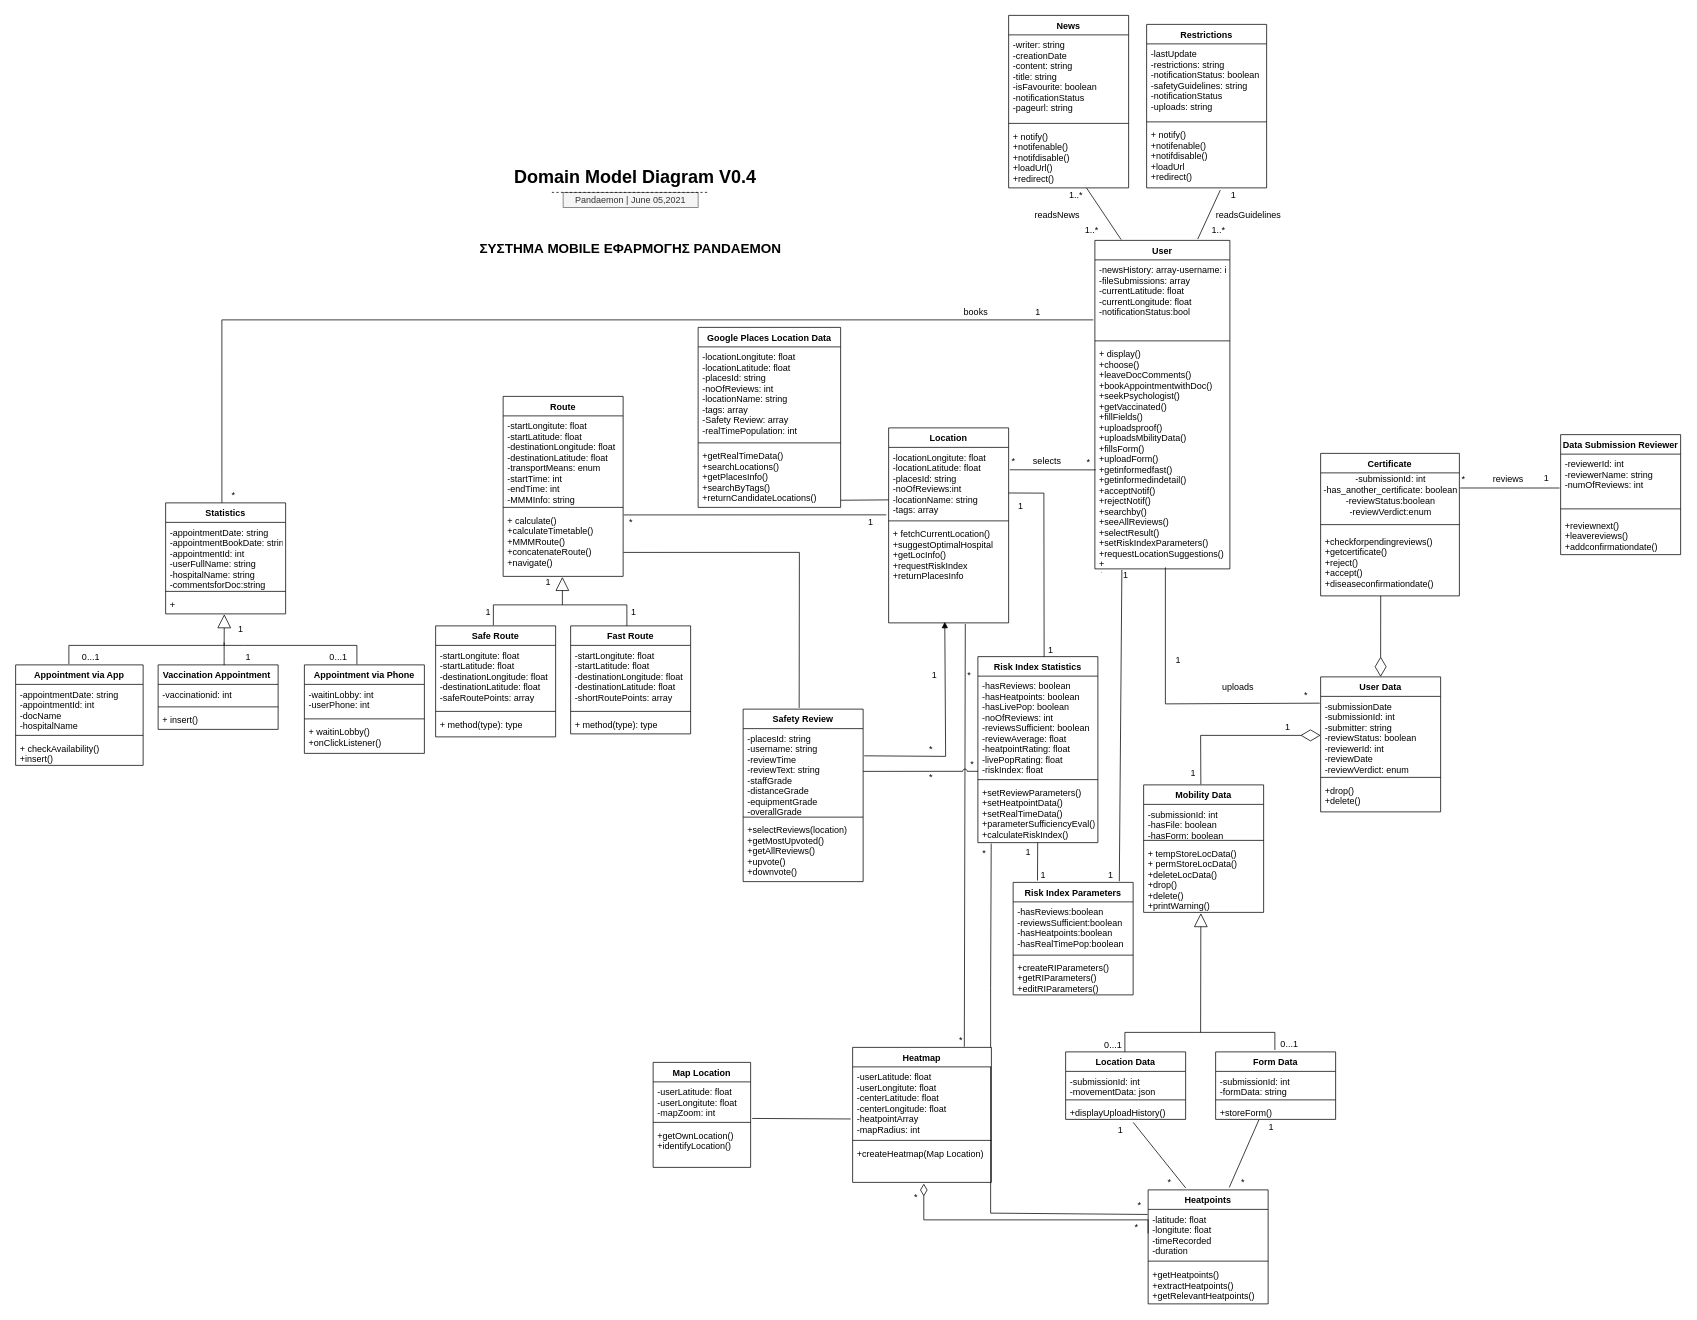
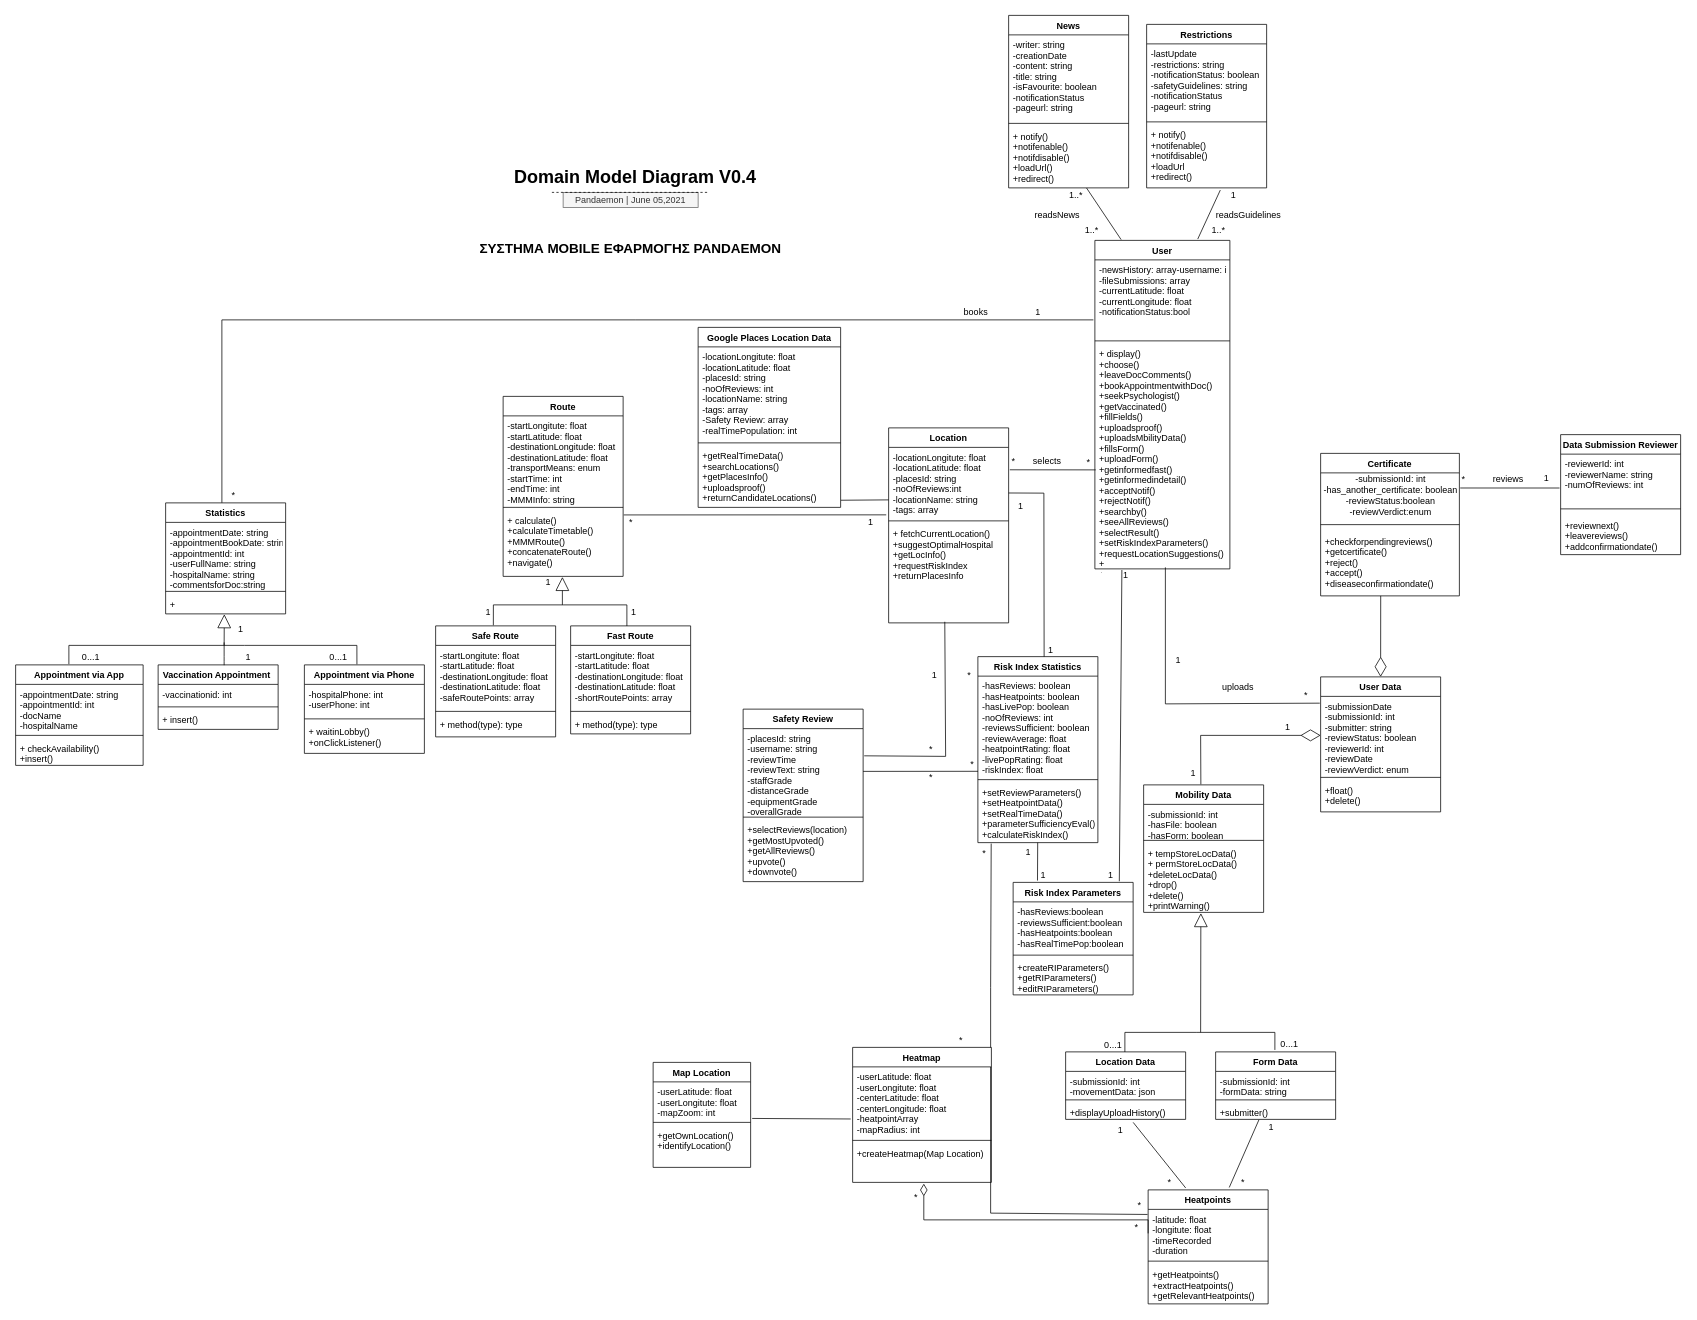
- <mxCell id="123" value="-lastUpdate&#10;-restrictions: string&#10;-notificationStatus: boolean&#10;-safetyGuidelines: string&#10;-notificationStatus&#10;-uploads: string" style="text;strokeColor=none;fillColor=none;align=left;verticalAlign=top;spacingLeft=4;spacingRight=4;overflow=hidden;rotatable=0;points=[[0,0.5],[1,0.5]];portConstraint=eastwest;" parent="122" vertex="1"><mxGeometry y="26" width="160" height="100" as="geometry" /></mxCell>
+ <mxCell id="123" value="-lastUpdate&#10;-restrictions: string&#10;-notificationStatus: boolean&#10;-safetyGuidelines: string&#10;-notificationStatus&#10;-pageurl: string" style="text;strokeColor=none;fillColor=none;align=left;verticalAlign=top;spacingLeft=4;spacingRight=4;overflow=hidden;rotatable=0;points=[[0,0.5],[1,0.5]];portConstraint=eastwest;" parent="122" vertex="1"><mxGeometry y="26" width="160" height="100" as="geometry" /></mxCell>
- <mxCell id="175" value="+getRealTimeData()&#10;+searchLocations()&#10;+getPlacesInfo()&#10;+searchByTags()&#10;+returnCandidateLocations()" style="text;strokeColor=none;fillColor=none;align=left;verticalAlign=top;spacingLeft=4;spacingRight=4;overflow=hidden;rotatable=0;points=[[0,0.5],[1,0.5]];portConstraint=eastwest;" parent="172" vertex="1"><mxGeometry y="158" width="190" height="82" as="geometry" /></mxCell>
+ <mxCell id="175" value="+getRealTimeData()&#10;+searchLocations()&#10;+getPlacesInfo()&#10;+uploadsproof()&#10;+returnCandidateLocations()" style="text;strokeColor=none;fillColor=none;align=left;verticalAlign=top;spacingLeft=4;spacingRight=4;overflow=hidden;rotatable=0;points=[[0,0.5],[1,0.5]];portConstraint=eastwest;" parent="172" vertex="1"><mxGeometry y="158" width="190" height="82" as="geometry" /></mxCell>
- <mxCell id="16" value="" style="endArrow=none;html=1;rounded=0;entryX=0.467;entryY=-0.007;entryDx=0;entryDy=0;entryPerimeter=0;exitX=1.003;exitY=0.637;exitDx=0;exitDy=0;exitPerimeter=0;" parent="1" source="154" target="110" edge="1"><mxGeometry width="50" height="50" relative="1" as="geometry"><mxPoint y="736" as="sourcePoint" x="840" /><mxPoint x="1065" y="936" as="targetPoint" /><Array as="points"><mxPoint x="1065" y="736" /></Array></mxGeometry></mxCell>
- <mxCell id="12" value="" style="endArrow=block;html=1;rounded=0;exitX=1.009;exitY=0.318;exitDx=0;exitDy=0;exitPerimeter=0;entryX=0.468;entryY=0.989;entryDx=0;entryDy=0;entryPerimeter=0;" parent="1" source="111" target="83" edge="1"><mxGeometry width="50" height="50" relative="1" as="geometry"><mxPoint x="1160" y="1008" as="sourcePoint" /><mxPoint x="1260" y="906" as="targetPoint" /><Array as="points"><mxPoint x="1260" y="1008" /></Array></mxGeometry></mxCell>
+ <mxCell id="12" value="" style="endArrow=none;html=1;rounded=0;exitX=1.009;exitY=0.318;exitDx=0;exitDy=0;exitPerimeter=0;entryX=0.468;entryY=0.989;entryDx=0;entryDy=0;entryPerimeter=0;" parent="1" source="111" target="83" edge="1"><mxGeometry width="50" height="50" relative="1" as="geometry"><mxPoint x="1160" y="1008" as="sourcePoint" /><mxPoint x="1260" y="906" as="targetPoint" /><Array as="points"><mxPoint x="1260" y="1008" /></Array></mxGeometry></mxCell>
- <mxCell id="98" value="-waitinLobby: int&#10;-userPhone: int" style="text;strokeColor=none;fillColor=none;align=left;verticalAlign=top;spacingLeft=4;spacingRight=4;overflow=hidden;rotatable=0;points=[[0,0.5],[1,0.5]];portConstraint=eastwest;" parent="97" vertex="1"><mxGeometry y="26" width="160" height="42" as="geometry" /></mxCell>
+ <mxCell id="98" value="-hospitalPhone: int&#10;-userPhone: int" style="text;strokeColor=none;fillColor=none;align=left;verticalAlign=top;spacingLeft=4;spacingRight=4;overflow=hidden;rotatable=0;points=[[0,0.5],[1,0.5]];portConstraint=eastwest;" parent="97" vertex="1"><mxGeometry y="26" width="160" height="42" as="geometry" /></mxCell>
- <mxCell id="117" value="+drop()&#10;+delete()" style="text;strokeColor=none;fillColor=none;align=left;verticalAlign=top;spacingLeft=4;spacingRight=4;overflow=hidden;rotatable=0;points=[[0,0.5],[1,0.5]];portConstraint=eastwest;" parent="114" vertex="1"><mxGeometry y="138" width="160" height="42" as="geometry" /></mxCell>
+ <mxCell id="117" value="+float()&#10;+delete()" style="text;strokeColor=none;fillColor=none;align=left;verticalAlign=top;spacingLeft=4;spacingRight=4;overflow=hidden;rotatable=0;points=[[0,0.5],[1,0.5]];portConstraint=eastwest;" parent="114" vertex="1"><mxGeometry y="138" width="160" height="42" as="geometry" /></mxCell>
- <mxCell id="13" value="" style="endArrow=none;html=1;strokeWidth=1;rounded=1;jumpStyle=arc;entryX=0.639;entryY=1.011;entryDx=0;entryDy=0;entryPerimeter=0;exitX=0.805;exitY=-0.005;exitDx=0;exitDy=0;exitPerimeter=0;" parent="1" source="130" target="83" edge="1"><mxGeometry width="50" height="50" relative="1" as="geometry"><mxPoint x="1286" y="1266" as="sourcePoint" /><mxPoint x="1286" y="866" as="targetPoint" /><Array as="points"><mxPoint x="1285" y="946" /></Array></mxGeometry></mxCell>
- <mxCell id="142" value="+storeForm()" style="text;strokeColor=none;fillColor=none;align=left;verticalAlign=top;spacingLeft=4;spacingRight=4;overflow=hidden;rotatable=0;points=[[0,0.5],[1,0.5]];portConstraint=eastwest;" parent="139" vertex="1"><mxGeometry y="68" width="160" height="22" as="geometry" /></mxCell>
+ <mxCell id="142" value="+submitter()" style="text;strokeColor=none;fillColor=none;align=left;verticalAlign=top;spacingLeft=4;spacingRight=4;overflow=hidden;rotatable=0;points=[[0,0.5],[1,0.5]];portConstraint=eastwest;" parent="139" vertex="1"><mxGeometry y="68" width="160" height="22" as="geometry" /></mxCell>
